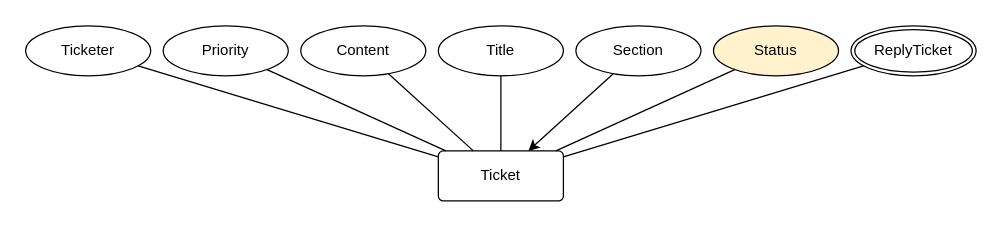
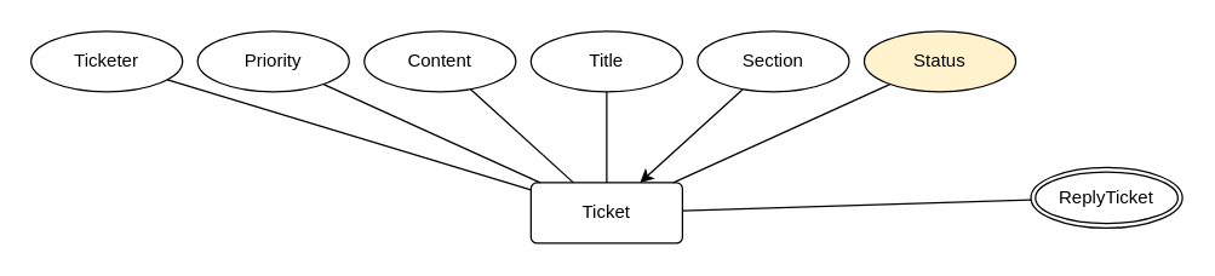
- <mxCell id="10" value="ReplyTicket" style="ellipse;shape=doubleEllipse;margin=3;whiteSpace=wrap;html=1;align=center;" parent="1" vertex="1"><mxGeometry x="680" y="20" width="100" height="40" as="geometry" /></mxCell>
+ <mxCell id="10" value="ReplyTicket" style="ellipse;shape=doubleEllipse;margin=3;whiteSpace=wrap;html=1;align=center;" parent="1" vertex="1"><mxGeometry x="680" y="110" width="100" height="40" as="geometry" /></mxCell>
